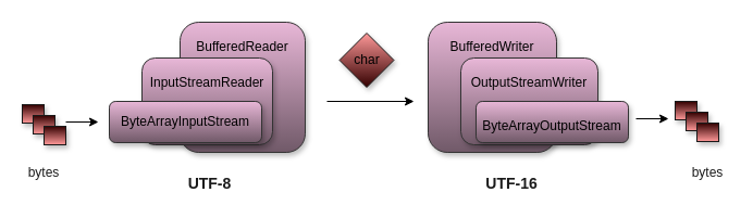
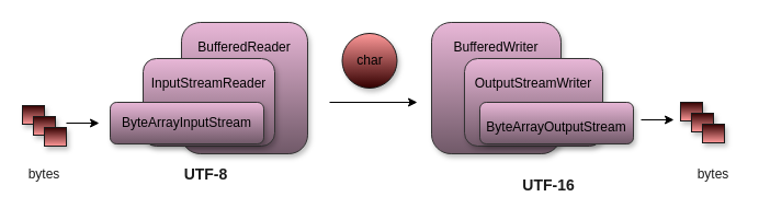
- <mxCell id="8" value="char" style="rhombus;whiteSpace=wrap;html=1;aspect=fixed;shadow=1;fillColor=#330000;gradientColor=#FF9999;align=center;gradientDirection=north;strokeColor=#1A1A1A;" vertex="1" parent="1"><mxGeometry x="311.5" y="30" width="50" height="50" as="geometry" /></mxCell>
+ <mxCell id="8" value="char" style="ellipse;whiteSpace=wrap;html=1;aspect=fixed;shadow=1;fillColor=#330000;gradientColor=#FF9999;align=center;gradientDirection=north;strokeColor=#1A1A1A;" vertex="1" parent="1"><mxGeometry x="311.5" y="30" width="50" height="50" as="geometry" /></mxCell>
- <mxCell id="21" value="UTF-8" style="text;html=1;strokeColor=none;fillColor=none;align=center;verticalAlign=middle;whiteSpace=wrap;rounded=0;shadow=1;fontColor=#1A1A1A;fontStyle=1;fontSize=14;" vertex="1" parent="1"><mxGeometry x="165" y="159" width="55" height="20" as="geometry" /></mxCell>
+ <mxCell id="21" value="UTF-8" style="text;html=1;strokeColor=none;fillColor=none;align=center;verticalAlign=middle;whiteSpace=wrap;rounded=0;shadow=1;fontColor=#1A1A1A;fontStyle=1;fontSize=14;" vertex="1" parent="1"><mxGeometry x="160" y="149" width="55" height="20" as="geometry" /></mxCell>
- <mxCell id="22" value="UTF-16" style="text;html=1;strokeColor=none;fillColor=none;align=center;verticalAlign=middle;whiteSpace=wrap;rounded=0;shadow=1;fontColor=#1A1A1A;fontSize=14;fontStyle=1;" vertex="1" parent="1"><mxGeometry x="440" y="159" width="60" height="20" as="geometry" /></mxCell>
+ <mxCell id="22" value="UTF-16" style="text;html=1;strokeColor=none;fillColor=none;align=center;verticalAlign=middle;whiteSpace=wrap;rounded=0;shadow=1;fontColor=#1A1A1A;fontSize=14;fontStyle=1;" vertex="1" parent="1"><mxGeometry x="470" y="159" width="60" height="20" as="geometry" /></mxCell>
